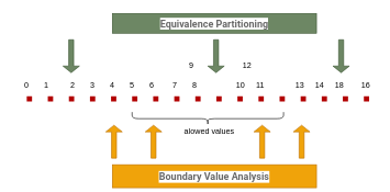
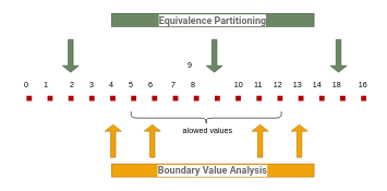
- <mxCell id="25" value="&lt;strong style=&quot;box-sizing: border-box ; border: 0px ; outline: 0px ; font-size: 15px ; vertical-align: baseline ; background: rgb(255 , 255 , 255) ; margin: 0px ; padding: 0px ; font-family: &amp;#34;roboto&amp;#34; , &amp;#34;arial&amp;#34; , sans-serif ; color: rgb(104 , 104 , 104) ; text-align: left&quot;&gt;Equivalence Partitioning&lt;/strong&gt;" style="text;html=1;strokeColor=#3A5431;fillColor=#6d8764;align=center;verticalAlign=middle;whiteSpace=wrap;rounded=0;fontColor=#ffffff;" vertex="1" parent="1"><mxGeometry x="170" y="20" width="310" height="30" as="geometry" /></mxCell>
+ <mxCell id="25" value="&lt;strong style=&quot;box-sizing: border-box ; border: 0px ; outline: 0px ; font-size: 15px ; vertical-align: baseline ; background: rgb(255 , 255 , 255) ; margin: 0px ; padding: 0px ; font-family: &amp;#34;roboto&amp;#34; , &amp;#34;arial&amp;#34; , sans-serif ; color: rgb(104 , 104 , 104) ; text-align: left&quot;&gt;Equivalence Partitioning&lt;/strong&gt;" style="text;html=1;strokeColor=#3A5431;fillColor=#6d8764;align=center;verticalAlign=middle;whiteSpace=wrap;rounded=0;fontColor=#ffffff;" vertex="1" parent="1"><mxGeometry x="170" y="20" width="310" height="20" as="geometry" /></mxCell>
- <mxCell id="15" value="12" style="text;html=1;strokeColor=none;fillColor=none;align=center;verticalAlign=middle;whiteSpace=wrap;rounded=0;" vertex="1" parent="1"><mxGeometry x="360" y="90" width="30" height="20" as="geometry" /></mxCell>
+ <mxCell id="15" value="12" style="text;html=1;strokeColor=none;fillColor=none;align=center;verticalAlign=middle;whiteSpace=wrap;rounded=0;" vertex="1" parent="1"><mxGeometry x="410" y="120" width="30" height="20" as="geometry" /></mxCell>
- <mxCell id="30" value="&lt;strong style=&quot;box-sizing: border-box ; border: 0px ; outline: 0px ; font-size: 15px ; vertical-align: baseline ; background: rgb(255 , 255 , 255) ; margin: 0px ; padding: 0px ; font-family: &amp;#34;roboto&amp;#34; , &amp;#34;arial&amp;#34; , sans-serif ; color: rgb(104 , 104 , 104) ; text-align: left&quot;&gt;Boundary Value Analysis&lt;/strong&gt;" style="text;html=1;strokeColor=#BD7000;fillColor=#f0a30a;align=center;verticalAlign=middle;whiteSpace=wrap;rounded=0;fontColor=#ffffff;" vertex="1" parent="1"><mxGeometry x="170" y="250" width="310" height="35" as="geometry" /></mxCell>
+ <mxCell id="30" value="&lt;strong style=&quot;box-sizing: border-box ; border: 0px ; outline: 0px ; font-size: 15px ; vertical-align: baseline ; background: rgb(255 , 255 , 255) ; margin: 0px ; padding: 0px ; font-family: &amp;#34;roboto&amp;#34; , &amp;#34;arial&amp;#34; , sans-serif ; color: rgb(104 , 104 , 104) ; text-align: left&quot;&gt;Boundary Value Analysis&lt;/strong&gt;" style="text;html=1;strokeColor=#BD7000;fillColor=#f0a30a;align=center;verticalAlign=middle;whiteSpace=wrap;rounded=0;fontColor=#ffffff;" vertex="1" parent="1"><mxGeometry x="170" y="250" width="310" height="20" as="geometry" /></mxCell>
